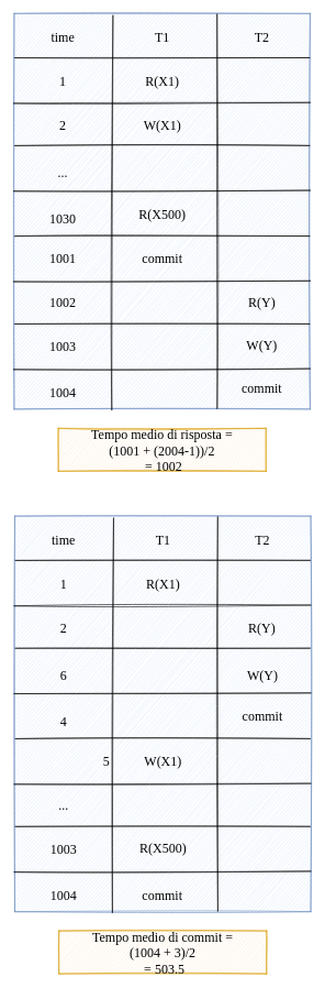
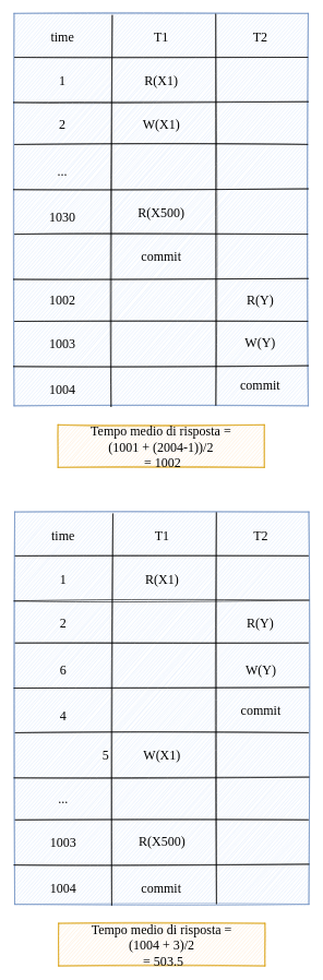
- <mxCell id="29" value="1001" style="text;html=1;strokeColor=none;fillColor=none;align=center;verticalAlign=middle;whiteSpace=wrap;rounded=0;sketch=1;fontSize=20;fontFamily=Architects Daughter;fontSource=https%3A%2F%2Ffonts.googleapis.com%2Fcss%3Ffamily%3DArchitects%2BDaughter;" vertex="1" parent="1"><mxGeometry x="65" y="375" width="60" height="30" as="geometry" /></mxCell>
- <mxCell id="61" value="&lt;div&gt;Tempo medio di commit =&lt;/div&gt;&lt;div&gt;(1004 + 3)/2&lt;br&gt;&lt;/div&gt;&amp;nbsp;= 503.5" style="text;html=1;strokeColor=#d79b00;fillColor=#ffe6cc;align=center;verticalAlign=middle;whiteSpace=wrap;rounded=0;sketch=1;fontFamily=Architects Daughter;fontSource=https%3A%2F%2Ffonts.googleapis.com%2Fcss%3Ffamily%3DArchitects%2BDaughter;fontSize=20;" vertex="1" parent="1"><mxGeometry x="88.95" y="1409" width="315" height="65" as="geometry" /></mxCell>
+ <mxCell id="61" value="&lt;div&gt;Tempo medio di risposta =&lt;/div&gt;&lt;div&gt;(1004 + 3)/2&lt;br&gt;&lt;/div&gt;&amp;nbsp;= 503.5" style="text;html=1;strokeColor=#d79b00;fillColor=#ffe6cc;align=center;verticalAlign=middle;whiteSpace=wrap;rounded=0;sketch=1;fontFamily=Architects Daughter;fontSource=https%3A%2F%2Ffonts.googleapis.com%2Fcss%3Ffamily%3DArchitects%2BDaughter;fontSize=20;" vertex="1" parent="1"><mxGeometry x="88.95" y="1409" width="315" height="65" as="geometry" /></mxCell>
